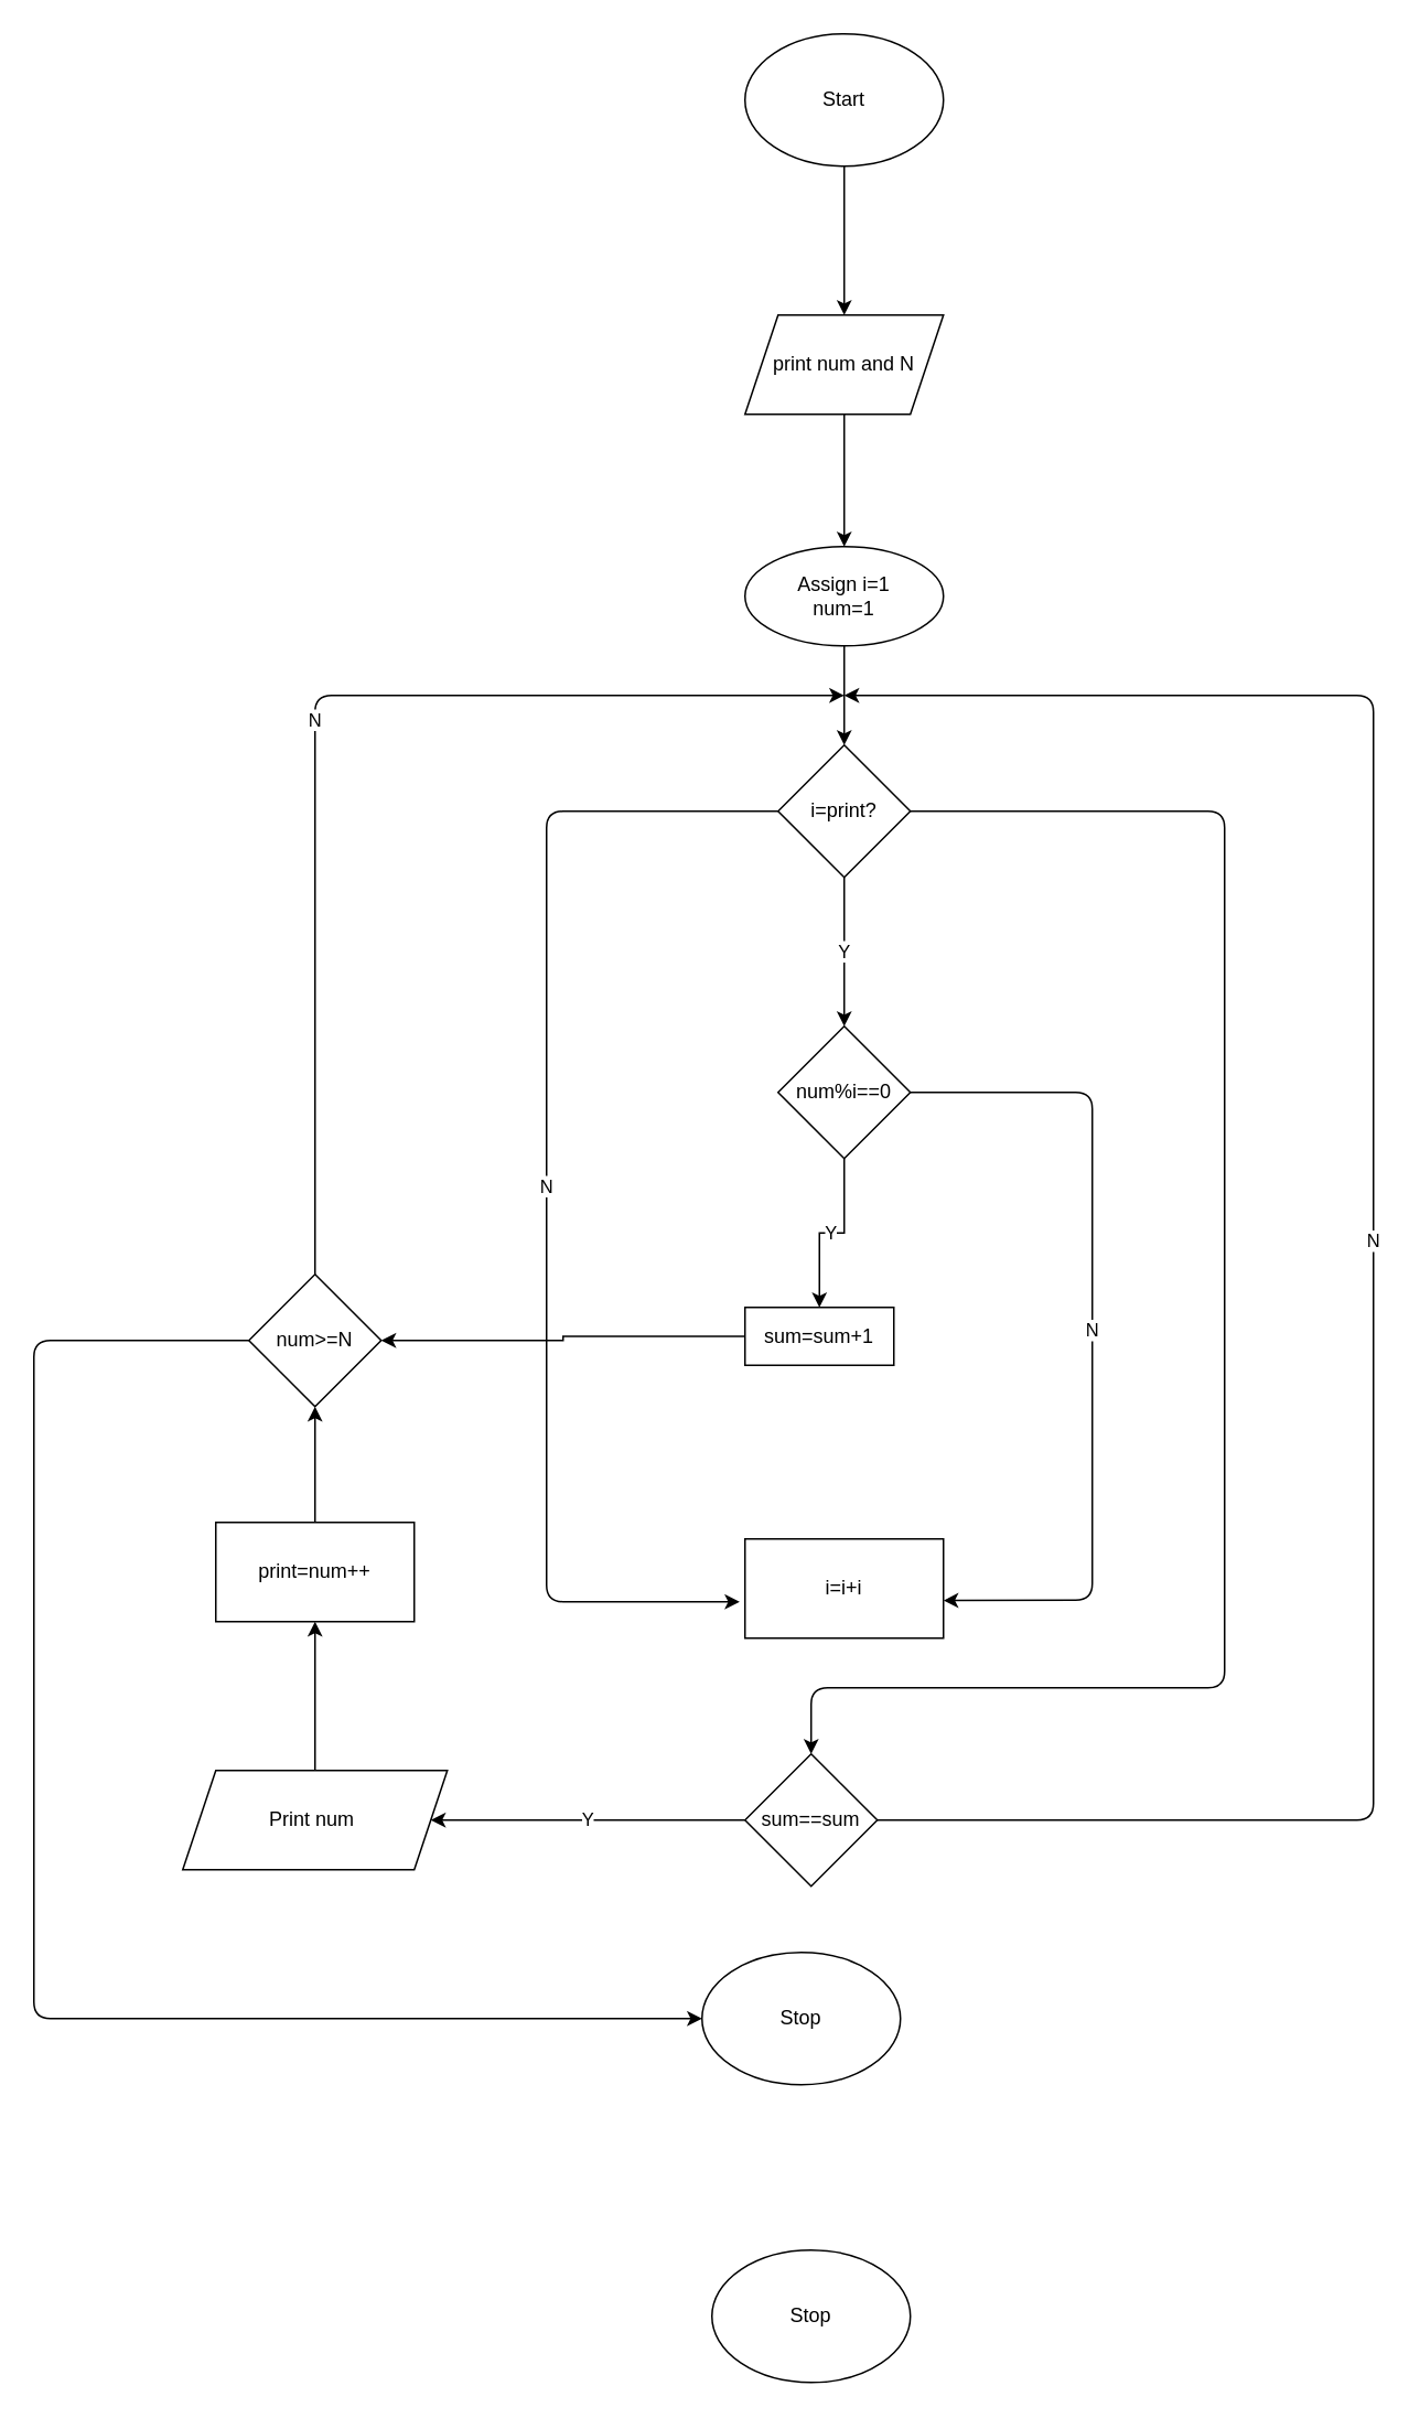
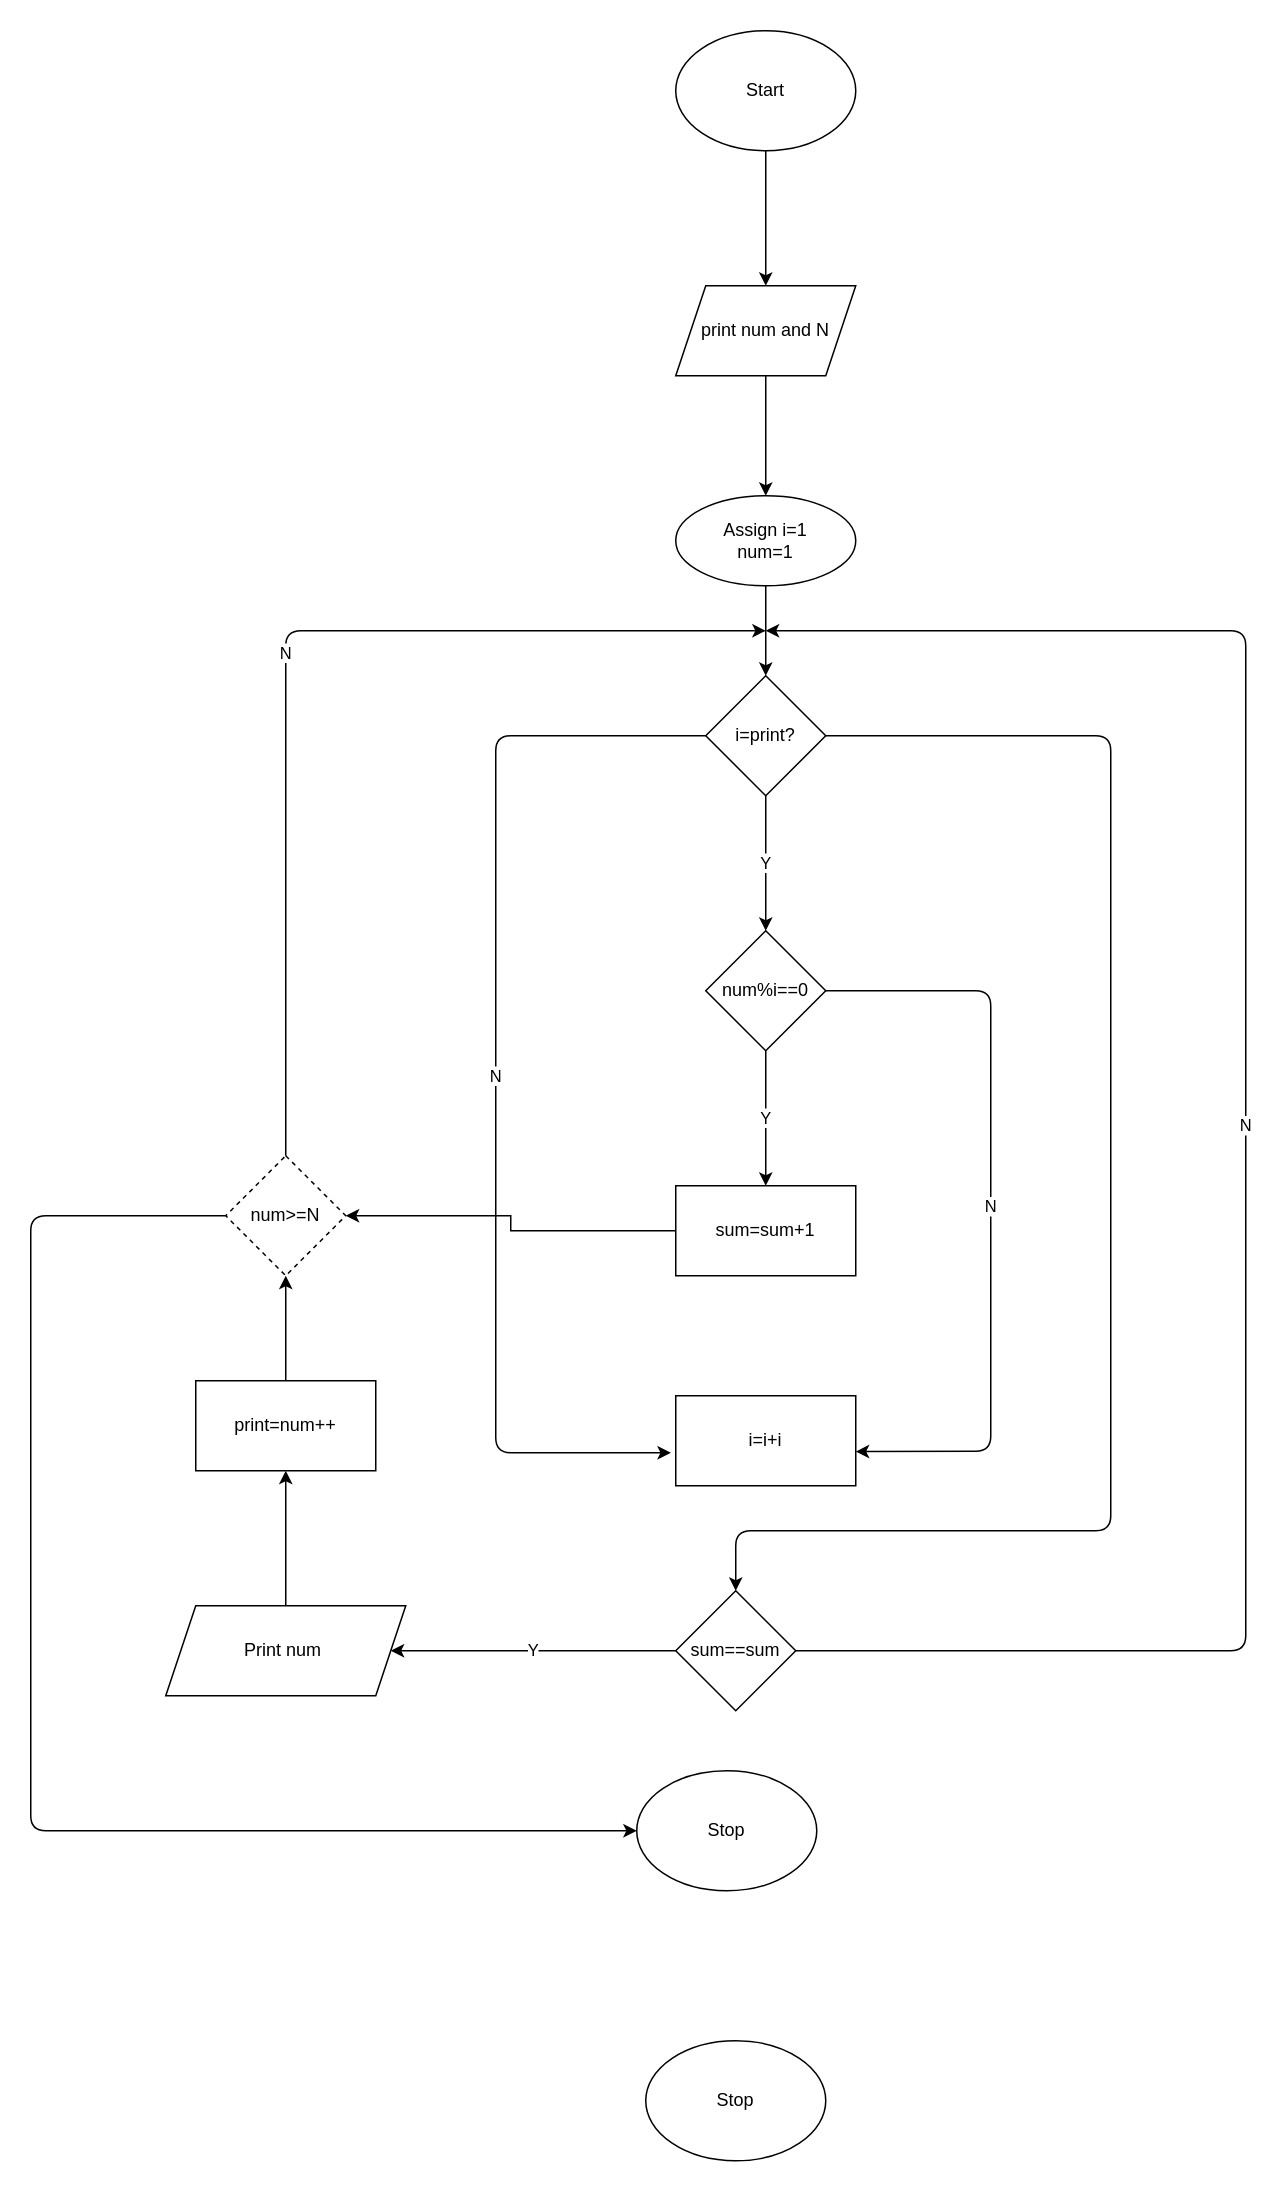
- <mxCell id="13" value="sum=sum+1" style="whiteSpace=wrap;html=1;" parent="1" vertex="1"><mxGeometry x="450" y="790" width="90" height="35" as="geometry" /></mxCell>
+ <mxCell id="13" value="sum=sum+1" style="whiteSpace=wrap;html=1;" parent="1" vertex="1"><mxGeometry x="450" y="790" width="120" height="60" as="geometry" /></mxCell>
- <mxCell id="25" value="num&amp;gt;=N" style="rhombus;whiteSpace=wrap;html=1;rounded=0;" vertex="1" parent="1"><mxGeometry x="150" y="770" width="80" height="80" as="geometry" /></mxCell>
+ <mxCell id="25" value="num&amp;gt;=N" style="rhombus;whiteSpace=wrap;html=1;rounded=0;dashed=1;" vertex="1" parent="1"><mxGeometry x="150" y="770" width="80" height="80" as="geometry" /></mxCell>
